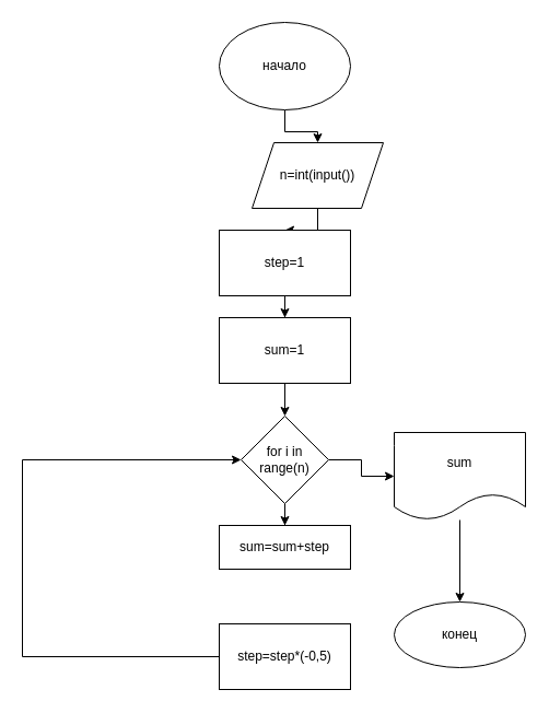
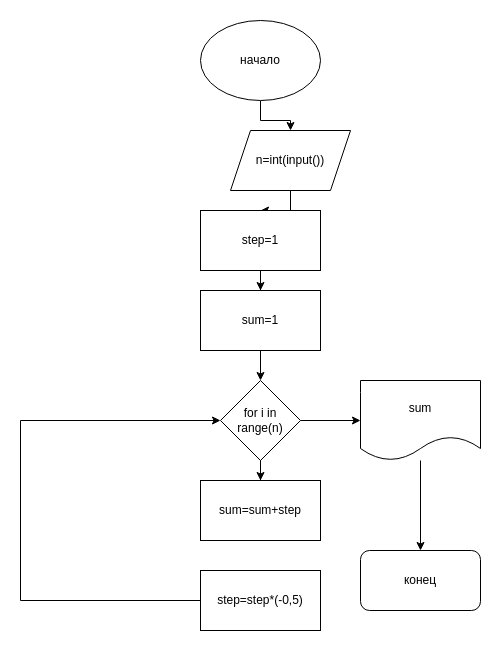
- <mxCell id="17" value="sum" style="shape=document;whiteSpace=wrap;html=1;boundedLbl=1;" vertex="1" parent="1"><mxGeometry x="360" y="395" width="120" height="80" as="geometry" /></mxCell>
+ <mxCell id="17" value="sum" style="shape=document;whiteSpace=wrap;html=1;boundedLbl=1;" vertex="1" parent="1"><mxGeometry x="360" y="380" width="120" height="80" as="geometry" /></mxCell>
- <mxCell id="13" value="sum=sum+step" style="whiteSpace=wrap;html=1;" vertex="1" parent="1"><mxGeometry x="200" y="480" width="120" height="40" as="geometry" /></mxCell>
+ <mxCell id="13" value="sum=sum+step" style="whiteSpace=wrap;html=1;" vertex="1" parent="1"><mxGeometry x="200" y="480" width="120" height="60" as="geometry" /></mxCell>
- <mxCell id="18" value="конец" style="ellipse;whiteSpace=wrap;html=1;" vertex="1" parent="1"><mxGeometry x="360" y="550" width="120" height="60" as="geometry" /></mxCell>
+ <mxCell id="18" value="конец" style="whiteSpace=wrap;html=1;rounded=1;" vertex="1" parent="1"><mxGeometry x="360" y="550" width="120" height="60" as="geometry" /></mxCell>
